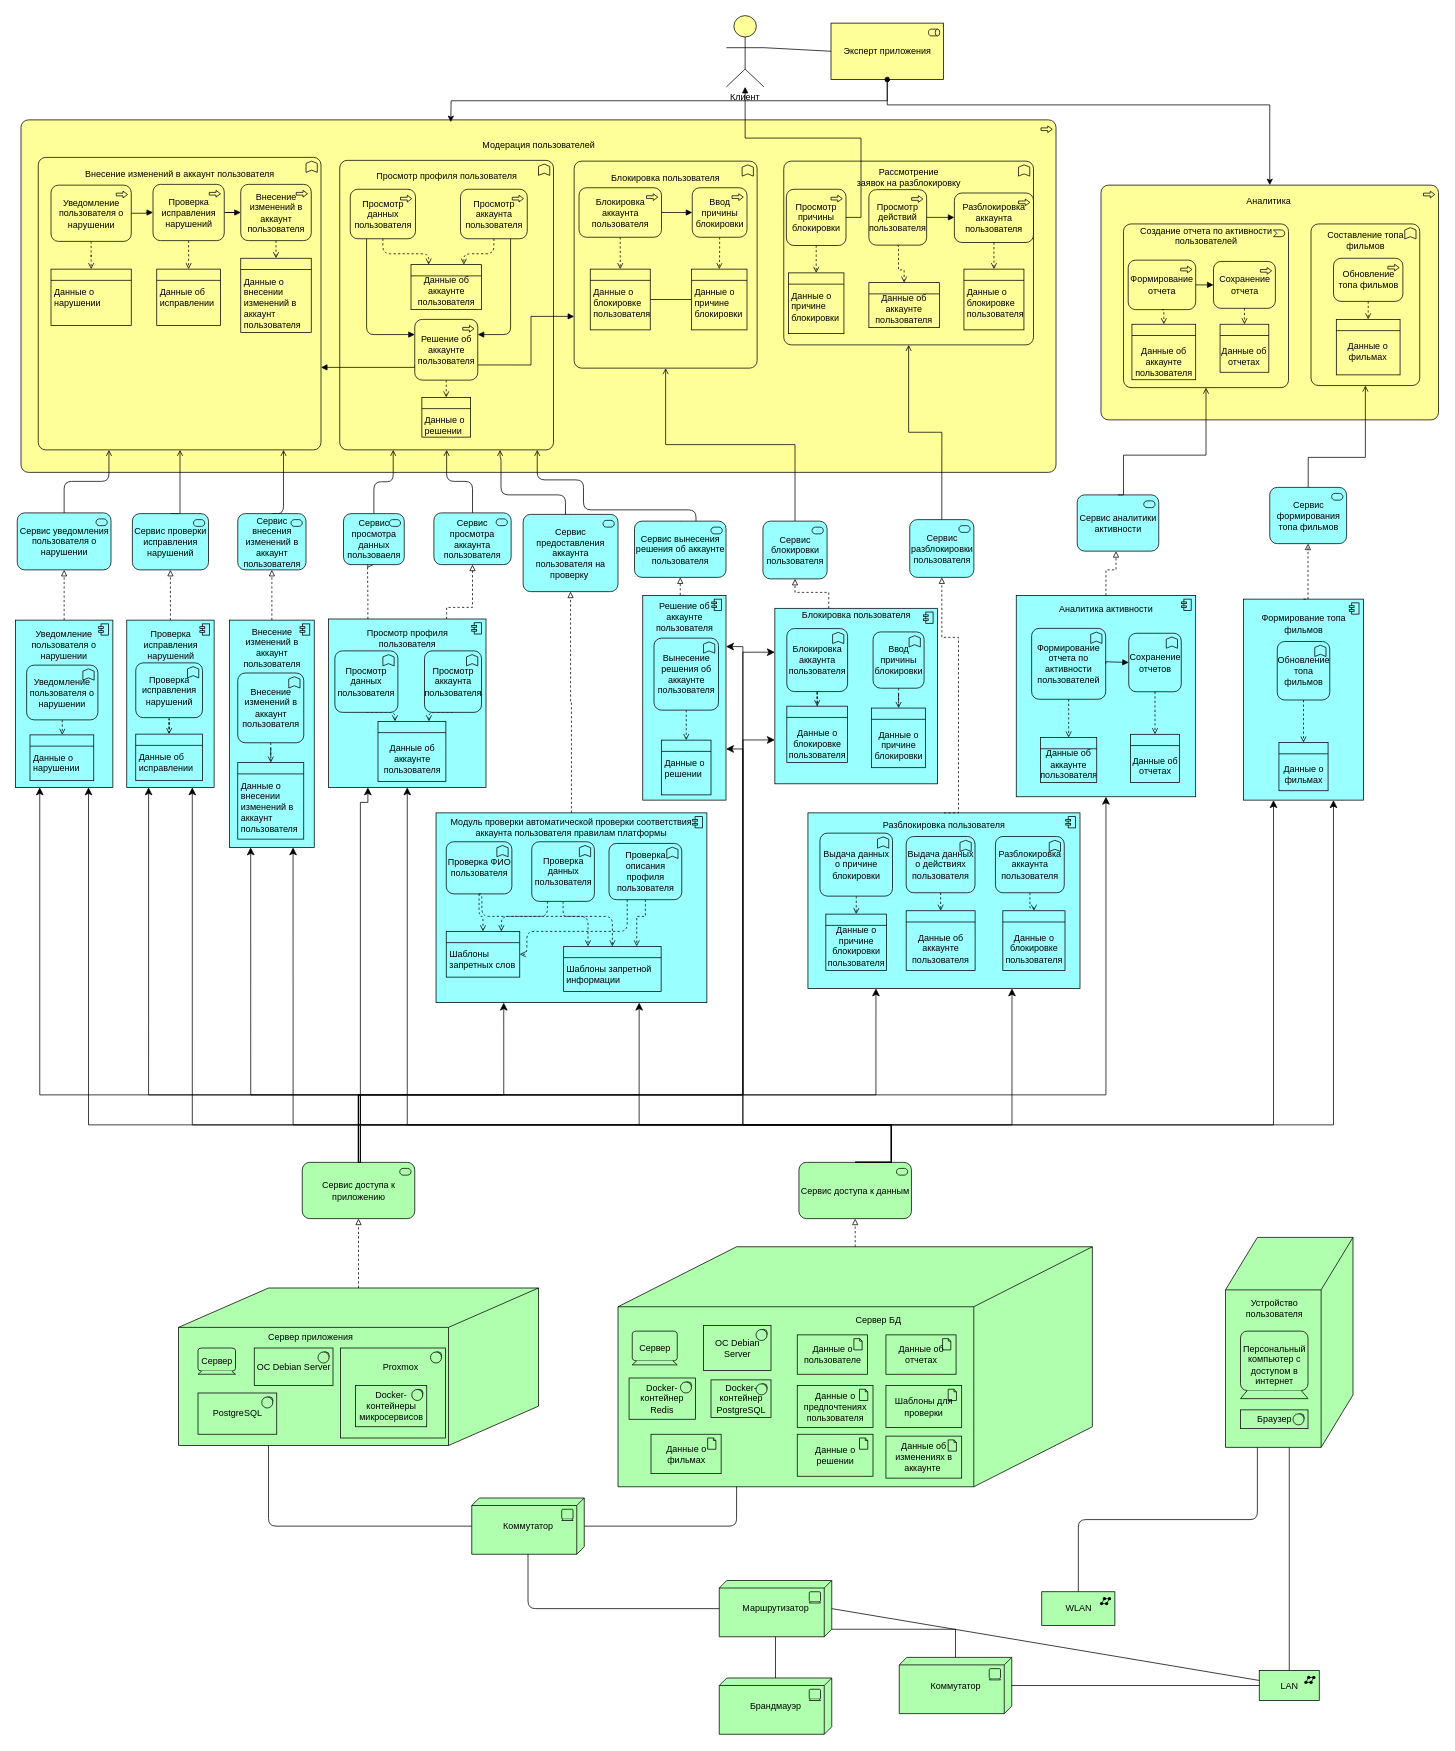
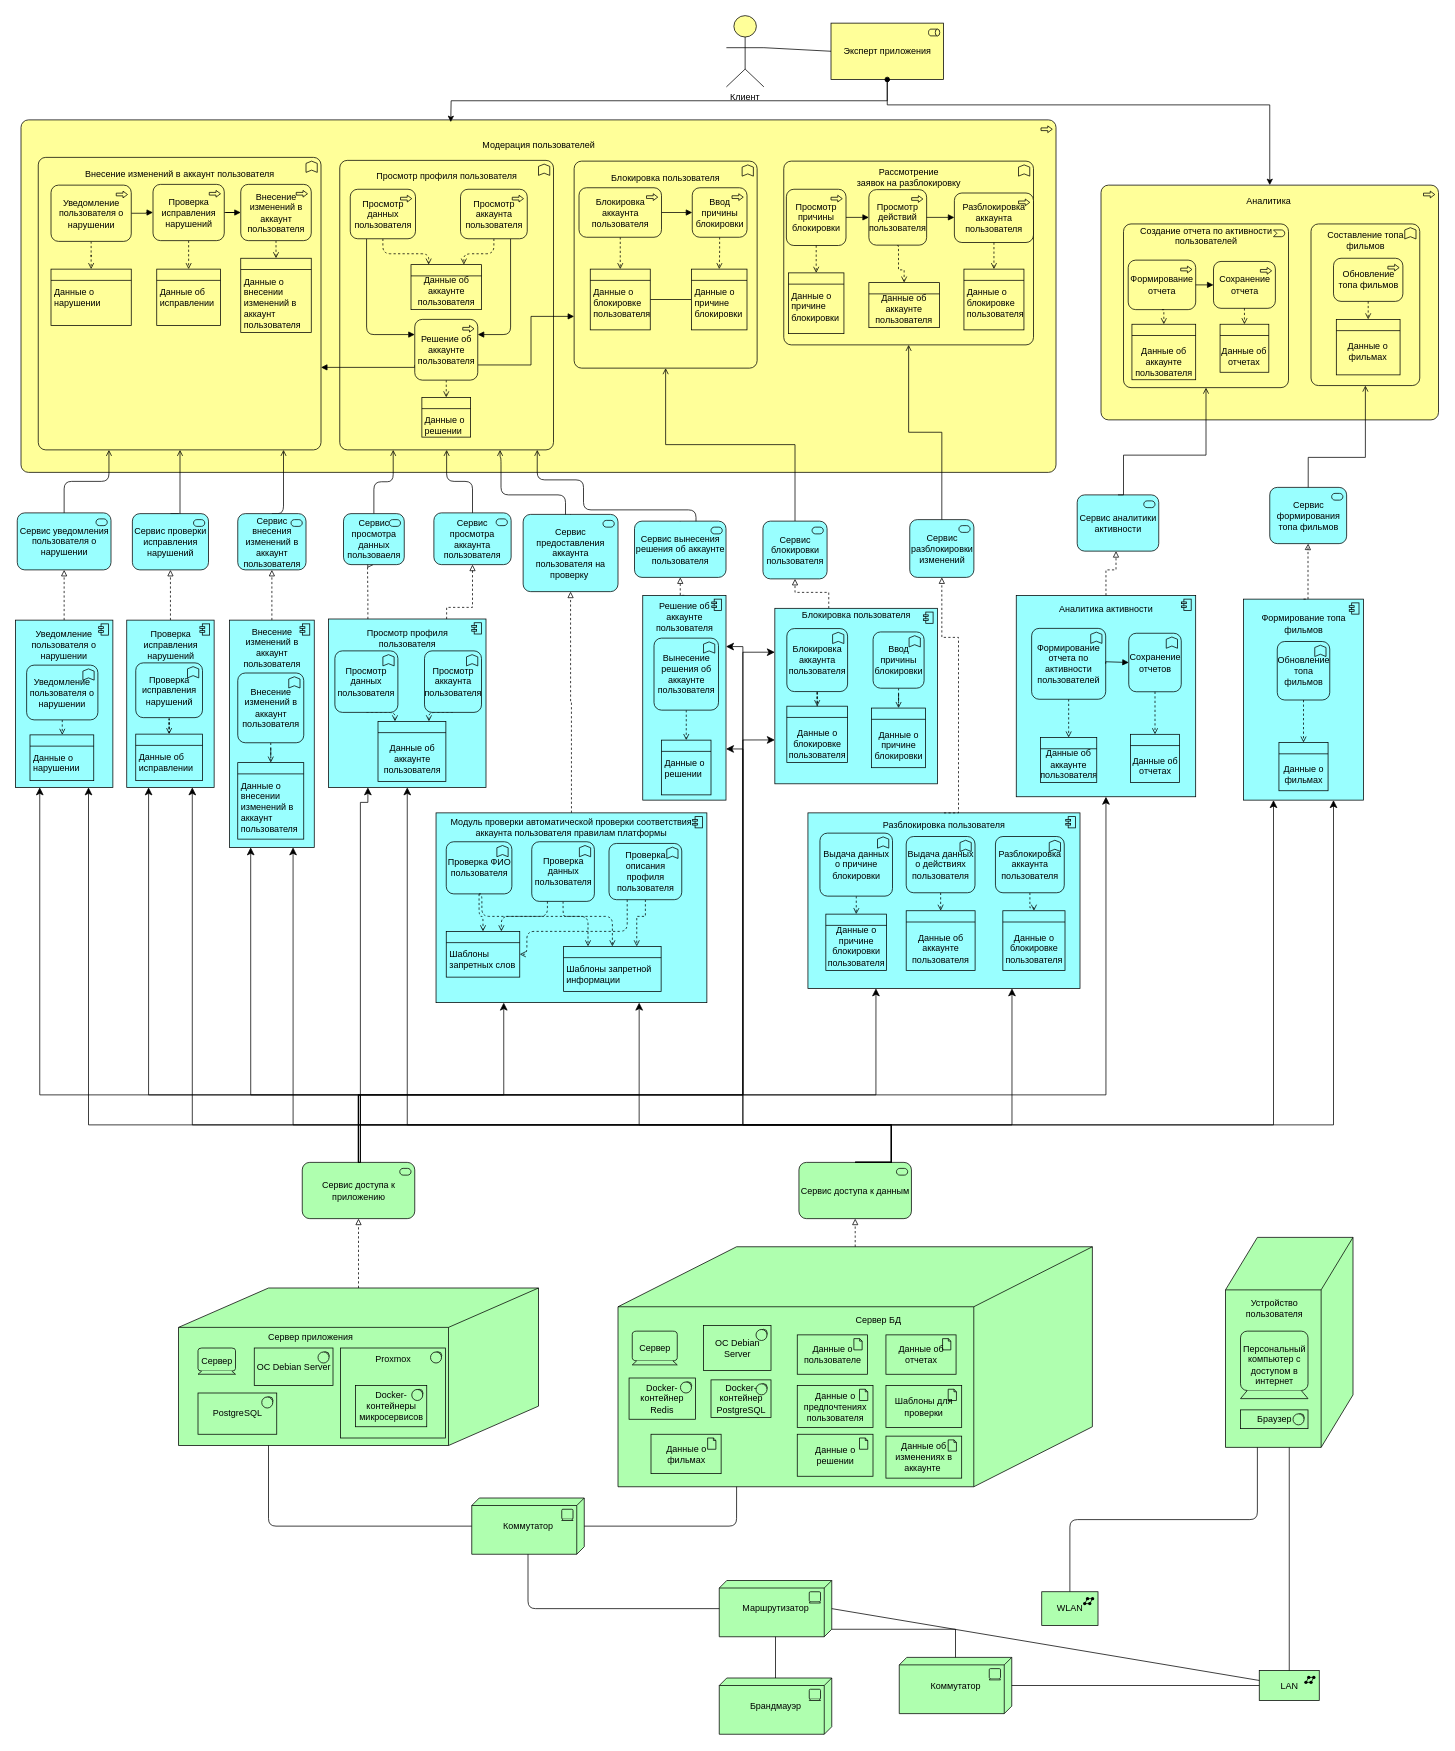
- <mxCell id="154" style="edgeStyle=orthogonalEdgeStyle;rounded=0;orthogonalLoop=1;jettySize=auto;html=1;exitX=1;exitY=0.5;exitDx=0;exitDy=0;exitPerimeter=0;endArrow=block;endFill=1;" edge="1" parent="1" source="153" target="143"><mxGeometry relative="1" as="geometry"><mxPoint x="891.5" y="293" as="sourcePoint" /><mxPoint x="932.5" y="293" as="targetPoint" /></mxGeometry></mxCell>
+ <mxCell id="154" style="edgeStyle=orthogonalEdgeStyle;rounded=0;orthogonalLoop=1;jettySize=auto;html=1;exitX=1;exitY=0.5;exitDx=0;exitDy=0;exitPerimeter=0;entryX=0;entryY=0.5;entryDx=0;entryDy=0;entryPerimeter=0;endArrow=block;endFill=1;" edge="1" parent="1" source="153" target="152"><mxGeometry relative="1" as="geometry"><mxPoint x="891.5" y="293" as="sourcePoint" /><mxPoint x="932.5" y="293" as="targetPoint" /></mxGeometry></mxCell>
- <mxCell id="163" value="Сервис разблокировки пользователя" style="html=1;outlineConnect=0;whiteSpace=wrap;fillColor=#99ffff;shape=mxgraph.archimate3.application;appType=serv;archiType=rounded" vertex="1" parent="1"><mxGeometry x="1212.5" y="692" width="85.5" height="77" as="geometry" /></mxCell>
+ <mxCell id="163" value="Сервис разблокировки изменений" style="html=1;outlineConnect=0;whiteSpace=wrap;fillColor=#99ffff;shape=mxgraph.archimate3.application;appType=serv;archiType=rounded" vertex="1" parent="1"><mxGeometry x="1212.5" y="692" width="85.5" height="77" as="geometry" /></mxCell>
- <mxCell id="12" value="Proxmox" style="text;html=1;strokeColor=none;fillColor=none;align=center;verticalAlign=middle;whiteSpace=wrap;rounded=0;" vertex="1" parent="1"><mxGeometry x="503.5" y="1806.5" width="60" height="30" as="geometry" /></mxCell>
+ <mxCell id="12" value="Proxmox" style="text;html=1;strokeColor=none;fillColor=none;align=center;verticalAlign=middle;whiteSpace=wrap;rounded=0;" vertex="1" parent="1"><mxGeometry x="493.5" y="1796.5" width="60" height="30" as="geometry" /></mxCell>
- <mxCell id="37" value="WLAN" style="html=1;outlineConnect=0;whiteSpace=wrap;fillColor=#AFFFAF;shape=mxgraph.archimate3.application;appType=netw;archiType=square;" vertex="1" parent="1"><mxGeometry x="1388.5" y="2121.5" width="97.5" height="45" as="geometry" /></mxCell>
+ <mxCell id="37" value="WLAN" style="html=1;outlineConnect=0;whiteSpace=wrap;fillColor=#AFFFAF;shape=mxgraph.archimate3.application;appType=netw;archiType=square;" vertex="1" parent="1"><mxGeometry x="1388.5" y="2121.5" width="75" height="45" as="geometry" /></mxCell>
